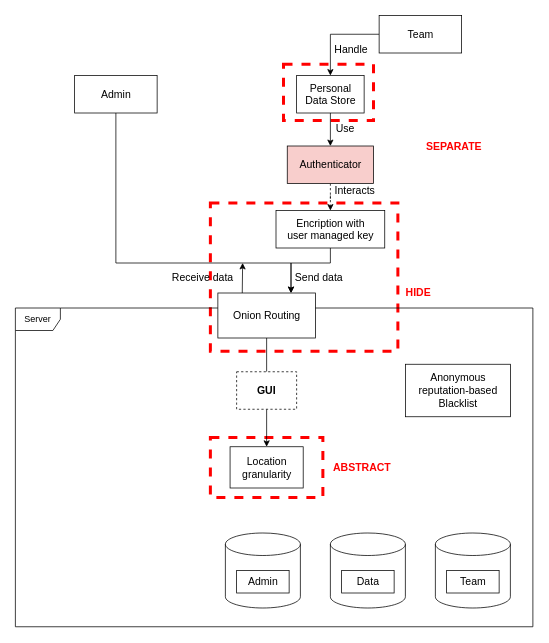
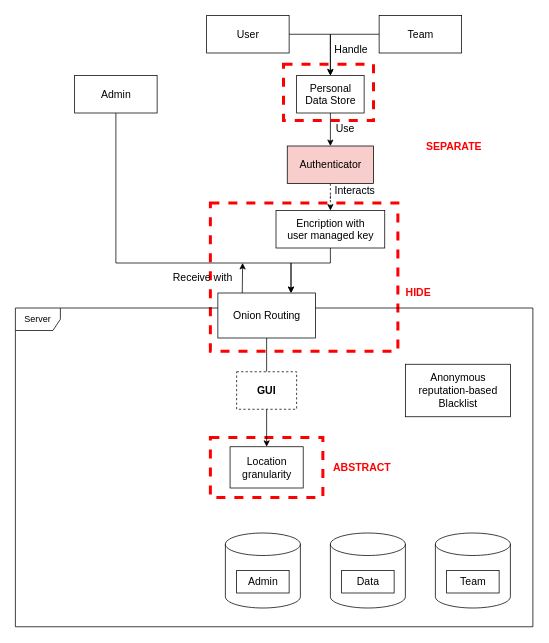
+ <mxCell id="23" value="&lt;font style=&quot;font-size: 14px&quot;&gt;User&lt;/font&gt;" style="html=1;" parent="1" vertex="1"><mxGeometry x="275" y="20" width="110" height="50" as="geometry" /></mxCell>
+ <mxCell id="22" style="edgeStyle=orthogonalEdgeStyle;rounded=0;orthogonalLoop=1;jettySize=auto;html=1;exitX=1;exitY=0.5;exitDx=0;exitDy=0;entryX=0.5;entryY=0;entryDx=0;entryDy=0;" parent="1" source="23" target="18" edge="1"><mxGeometry relative="1" as="geometry" /></mxCell>
- <mxCell id="30" value="&lt;font style=&quot;font-size: 14px&quot;&gt;Receive data&lt;/font&gt;" style="text;html=1;strokeColor=none;fillColor=none;align=center;verticalAlign=middle;whiteSpace=wrap;rounded=0;" parent="1" vertex="1"><mxGeometry x="225" y="360" width="90" height="20" as="geometry" /></mxCell>
+ <mxCell id="30" value="&lt;font style=&quot;font-size: 14px&quot;&gt;Receive with&lt;/font&gt;" style="text;html=1;strokeColor=none;fillColor=none;align=center;verticalAlign=middle;whiteSpace=wrap;rounded=0;" parent="1" vertex="1"><mxGeometry x="225" y="360" width="90" height="20" as="geometry" /></mxCell>
- <mxCell id="20" value="&lt;font style=&quot;font-size: 14px&quot;&gt;Send data&lt;/font&gt;" style="text;html=1;strokeColor=none;fillColor=none;align=center;verticalAlign=middle;whiteSpace=wrap;rounded=0;" parent="1" vertex="1"><mxGeometry x="385" y="360" width="80" height="20" as="geometry" /></mxCell>
